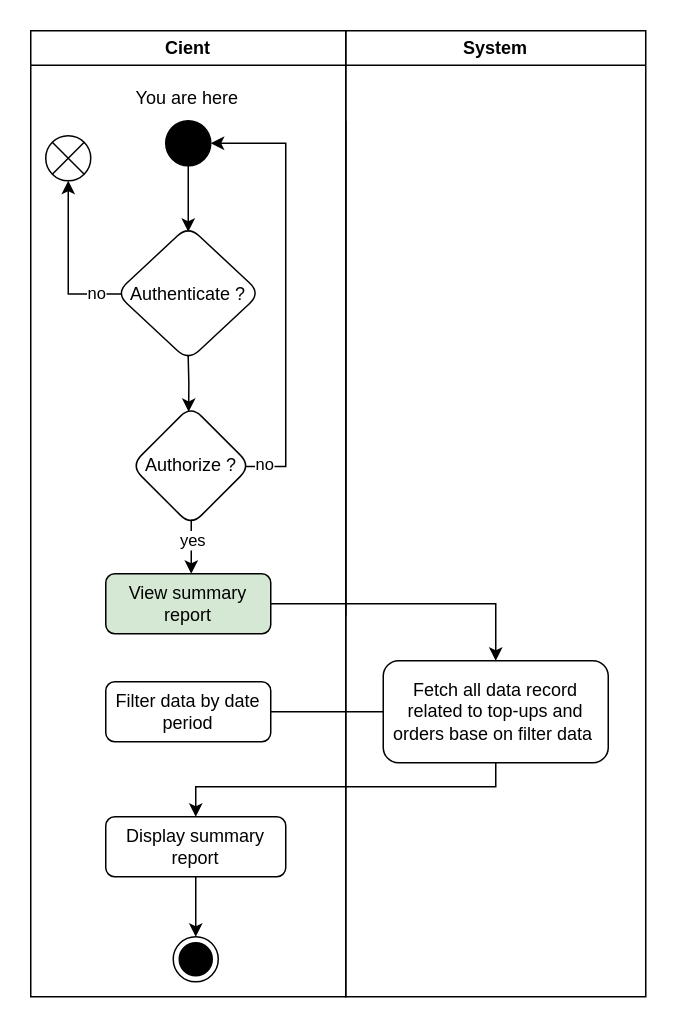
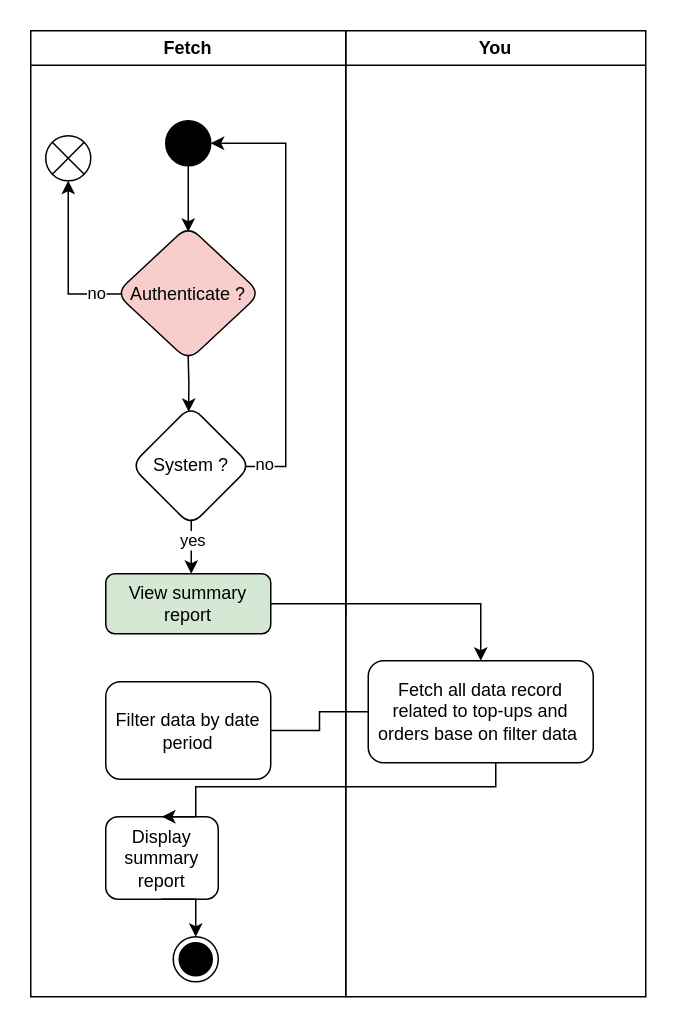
- <mxCell id="17" value="Cient" style="swimlane;whiteSpace=wrap;html=1;startSize=23;" vertex="1" parent="1"><mxGeometry x="20" y="20" width="210" height="644" as="geometry" /></mxCell>
+ <mxCell id="17" value="Fetch" style="swimlane;whiteSpace=wrap;html=1;startSize=23;" vertex="1" parent="1"><mxGeometry x="20" y="20" width="210" height="644" as="geometry" /></mxCell>
- <mxCell id="2" value="System" style="swimlane;whiteSpace=wrap;html=1;startSize=23;" vertex="1" parent="1"><mxGeometry x="230" y="20" width="200" height="644" as="geometry" /></mxCell>
+ <mxCell id="2" value="You" style="swimlane;whiteSpace=wrap;html=1;startSize=23;" vertex="1" parent="1"><mxGeometry x="230" y="20" width="200" height="644" as="geometry" /></mxCell>
- <mxCell id="14" value="You are here" style="text;html=1;strokeColor=none;fillColor=none;align=center;verticalAlign=middle;whiteSpace=wrap;rounded=0;" vertex="1" parent="1"><mxGeometry x="68.4" y="50" width="113.21" height="30" as="geometry" /></mxCell>
- <mxCell id="10" value="Authenticate ?" style="rhombus;rounded=1;" vertex="1" parent="1"><mxGeometry x="76.79" y="150" width="96.43" height="90" as="geometry" /></mxCell>
+ <mxCell id="10" value="Authenticate ?" style="rhombus;rounded=1;fillColor=#f8cecc;" vertex="1" parent="1"><mxGeometry x="76.79" y="150" width="96.43" height="90" as="geometry" /></mxCell>
- <mxCell id="22" value="Authorize ?" style="rhombus;whiteSpace=wrap;html=1;rounded=1;" vertex="1" parent="1"><mxGeometry x="86.79" y="270" width="80" height="80" as="geometry" /></mxCell>
+ <mxCell id="22" value="System ?" style="rhombus;whiteSpace=wrap;html=1;rounded=1;" vertex="1" parent="1"><mxGeometry x="86.79" y="270" width="80" height="80" as="geometry" /></mxCell>
- <mxCell id="21" value="Filter data by date period" style="rounded=1;whiteSpace=wrap;html=1;" vertex="1" parent="17"><mxGeometry x="50.01" y="434" width="109.98" height="40" as="geometry" /></mxCell>
+ <mxCell id="21" value="Filter data by date period" style="rounded=1;whiteSpace=wrap;html=1;" vertex="1" parent="17"><mxGeometry x="50.01" y="434" width="109.98" height="65" as="geometry" /></mxCell>
- <mxCell id="3" value="Fetch all data record related to top-ups and orders base on filter data&amp;nbsp;" style="whiteSpace=wrap;html=1;rounded=1;" vertex="1" parent="2"><mxGeometry x="25" y="420" width="150" height="68" as="geometry" /></mxCell>
+ <mxCell id="3" value="Fetch all data record related to top-ups and orders base on filter data&amp;nbsp;" style="whiteSpace=wrap;html=1;rounded=1;" vertex="1" parent="2"><mxGeometry x="15" y="420" width="150" height="68" as="geometry" /></mxCell>
- <mxCell id="18" value="Display summary report" style="whiteSpace=wrap;html=1;rounded=1;" vertex="1" parent="17"><mxGeometry x="50" y="524" width="120" height="40" as="geometry" /></mxCell>
+ <mxCell id="18" value="Display summary report" style="whiteSpace=wrap;html=1;rounded=1;" vertex="1" parent="17"><mxGeometry x="50" y="524" width="75" height="55" as="geometry" /></mxCell>
